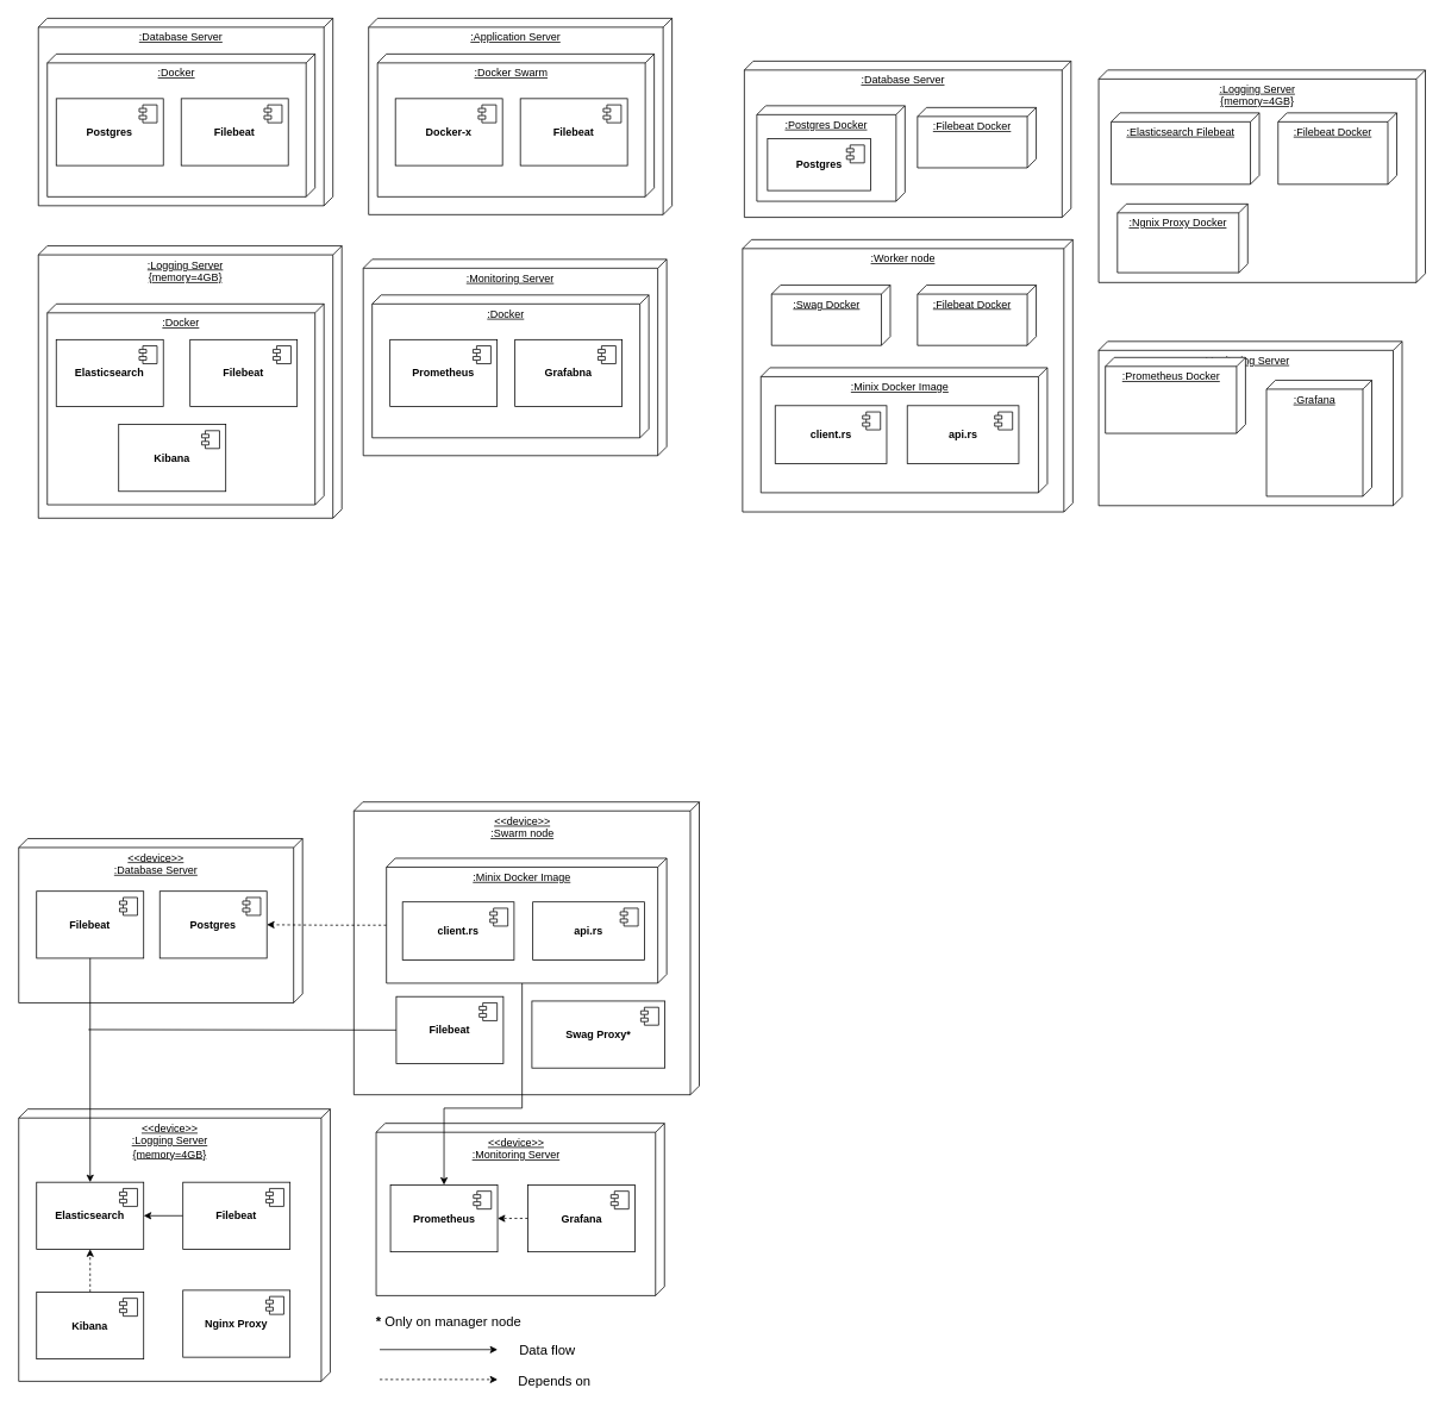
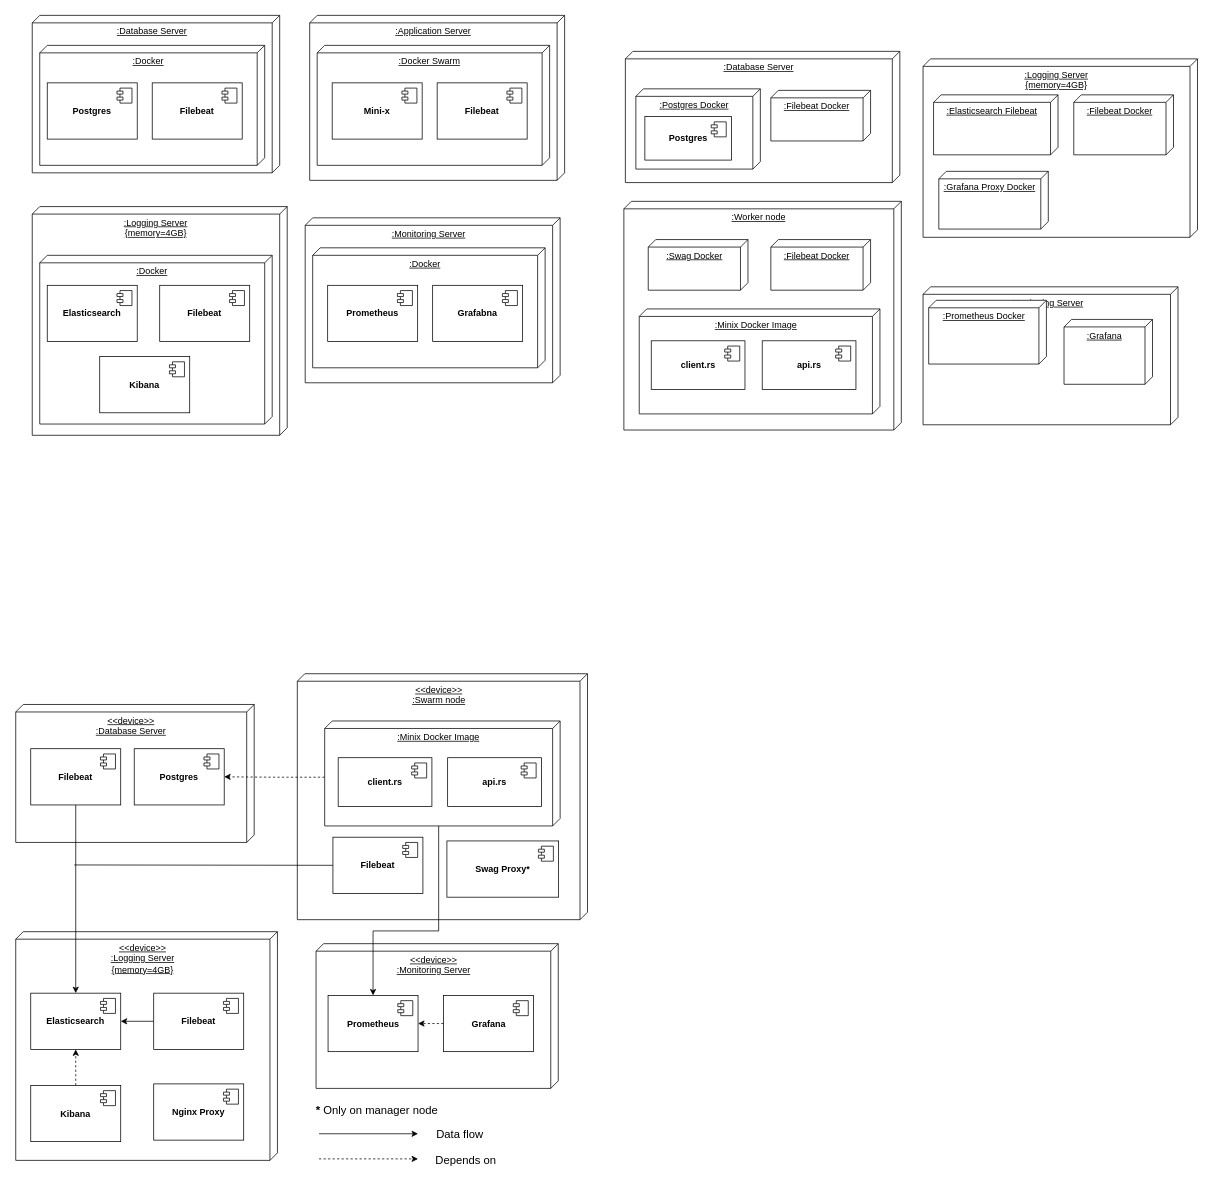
- <mxCell id="10" value="&lt;b&gt;Docker-x&lt;/b&gt;" style="html=1;dropTarget=0;whiteSpace=wrap;" vertex="1" parent="1"><mxGeometry x="442" y="110" width="120" height="75" as="geometry" /></mxCell>
+ <mxCell id="10" value="&lt;b&gt;Mini-x&lt;/b&gt;" style="html=1;dropTarget=0;whiteSpace=wrap;" vertex="1" parent="1"><mxGeometry x="442" y="110" width="120" height="75" as="geometry" /></mxCell>
- <mxCell id="45" value=":Ngnix Proxy Docker" style="verticalAlign=top;align=center;spacingTop=8;spacingLeft=2;spacingRight=12;shape=cube;size=10;direction=south;fontStyle=4;html=1;whiteSpace=wrap;" vertex="1" parent="1"><mxGeometry x="1251" y="228" width="146" height="77" as="geometry" /></mxCell>
+ <mxCell id="45" value=":Grafana Proxy Docker" style="verticalAlign=top;align=center;spacingTop=8;spacingLeft=2;spacingRight=12;shape=cube;size=10;direction=south;fontStyle=4;html=1;whiteSpace=wrap;" vertex="1" parent="1"><mxGeometry x="1251" y="228" width="146" height="77" as="geometry" /></mxCell>
- <mxCell id="42" value=":Grafana" style="verticalAlign=top;align=center;spacingTop=8;spacingLeft=2;spacingRight=12;shape=cube;size=10;direction=south;fontStyle=4;html=1;whiteSpace=wrap;" vertex="1" parent="1"><mxGeometry x="1418" y="425.5" width="118" height="130" as="geometry" /></mxCell>
+ <mxCell id="42" value=":Grafana" style="verticalAlign=top;align=center;spacingTop=8;spacingLeft=2;spacingRight=12;shape=cube;size=10;direction=south;fontStyle=4;html=1;whiteSpace=wrap;" vertex="1" parent="1"><mxGeometry x="1418" y="425.5" width="118" height="86.5" as="geometry" /></mxCell>
